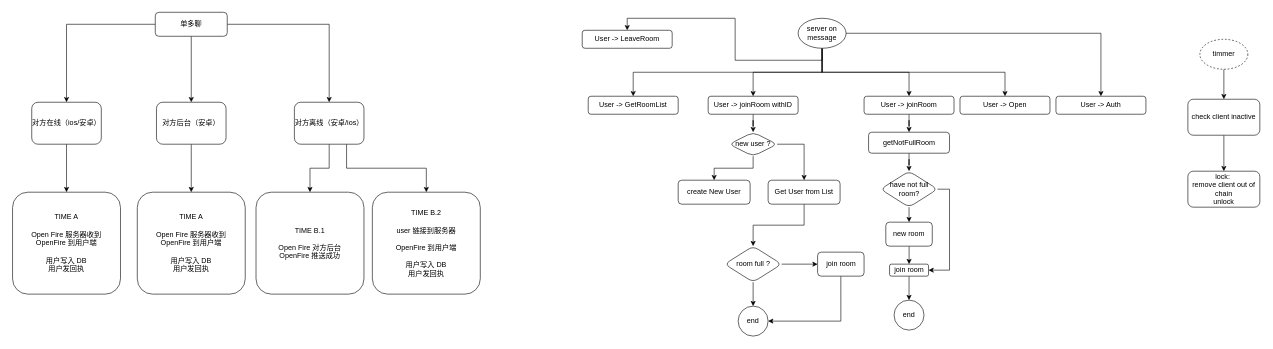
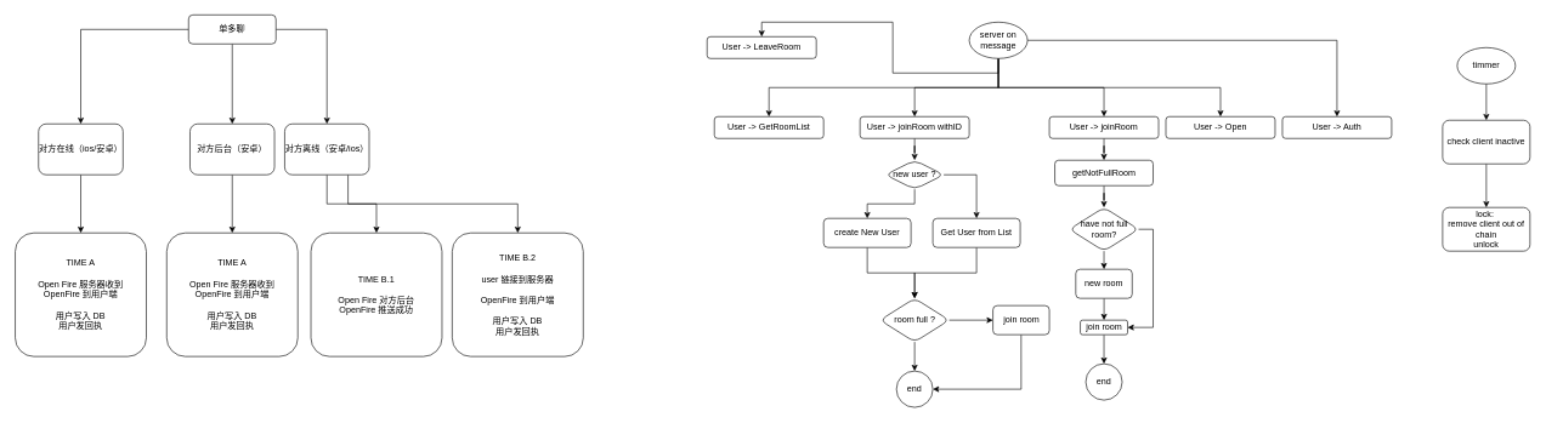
- <mxCell id="53" value="timmer" style="ellipse;whiteSpace=wrap;html=1;dashed=1;" vertex="1" parent="1"><mxGeometry x="2000" y="65" width="80" height="50" as="geometry" /></mxCell>
+ <mxCell id="53" value="timmer" style="ellipse;whiteSpace=wrap;html=1;" vertex="1" parent="1"><mxGeometry x="2000" y="65" width="80" height="50" as="geometry" /></mxCell>
- <mxCell id="26" value="对方离线（安卓/ios）" style="whiteSpace=wrap;html=1;rounded=1;shadow=0;strokeWidth=1;glass=0;" parent="1" vertex="1"><mxGeometry x="490" y="170" width="116" height="70" as="geometry" /></mxCell>
+ <mxCell id="26" value="对方离线（安卓/ios）" style="whiteSpace=wrap;html=1;rounded=1;shadow=0;strokeWidth=1;glass=0;" parent="1" vertex="1"><mxGeometry x="390" y="170" width="116" height="70" as="geometry" /></mxCell>
+ <mxCell id="14" value="" style="edgeStyle=orthogonalEdgeStyle;rounded=0;orthogonalLoop=1;jettySize=auto;html=1;" parent="1" source="15" target="35" edge="1"><mxGeometry relative="1" as="geometry"><mxPoint x="1255" y="400" as="targetPoint" /></mxGeometry></mxCell>
